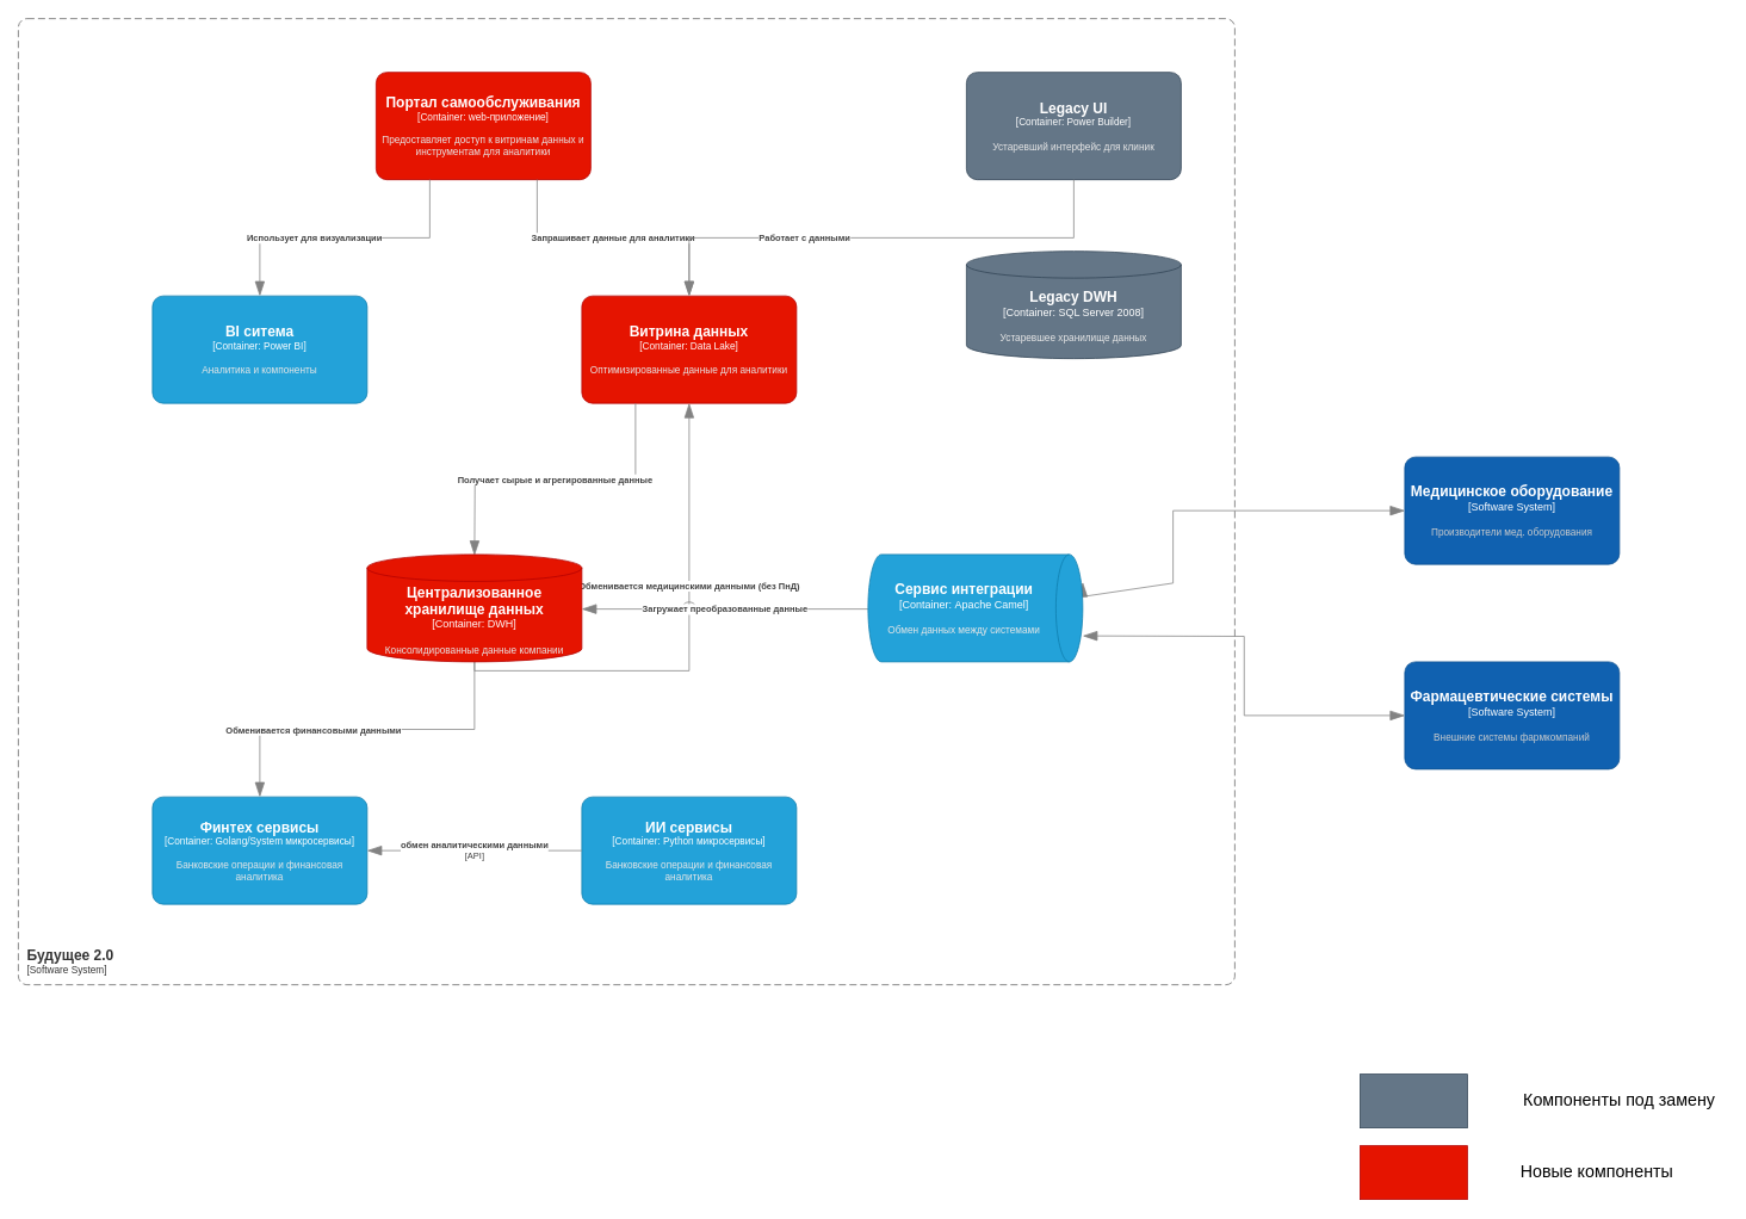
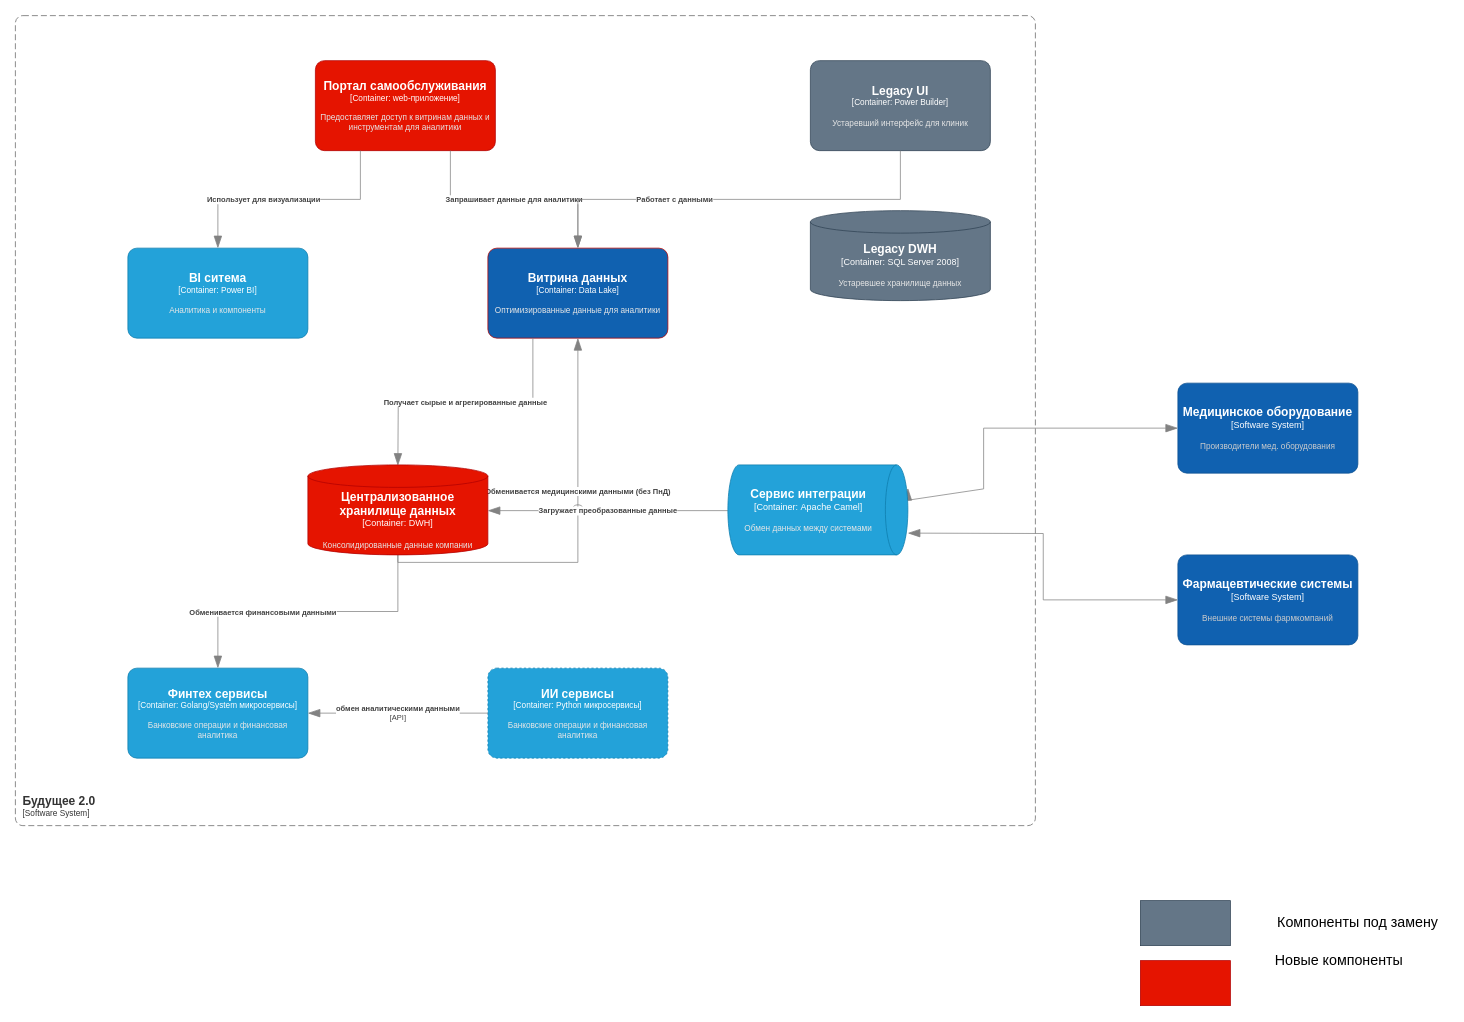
- <mxCell id="5" value="&lt;font style=&quot;font-size: 16px&quot;&gt;&lt;b&gt;Витрина данных&lt;/b&gt;&lt;/font&gt;&lt;div&gt;[Container: Data Lake]&lt;/div&gt;&lt;br&gt;&lt;div&gt;&lt;font style=&quot;font-size: 11px&quot;&gt;&lt;font color=&quot;#E6E6E6&quot;&gt;Оптимизированные данные для аналитики&lt;/font&gt;&lt;/div&gt;" style="rounded=1;whiteSpace=wrap;html=1;fontSize=11;labelBackgroundColor=none;fillColor=#e51400;fontColor=#ffffff;align=center;arcSize=10;strokeColor=#B20000;metaEdit=1;resizable=0;points=[[0.25,0,0],[0.5,0,0],[0.75,0,0],[1,0.25,0],[1,0.5,0],[1,0.75,0],[0.75,1,0],[0.5,1,0],[0.25,1,0],[0,0.75,0],[0,0.5,0],[0,0.25,0]];" vertex="1" parent="1"><mxGeometry x="650" y="330" width="240" height="120" as="geometry" /></mxCell>
+ <mxCell id="5" value="&lt;font style=&quot;font-size: 16px&quot;&gt;&lt;b&gt;Витрина данных&lt;/b&gt;&lt;/font&gt;&lt;div&gt;[Container: Data Lake]&lt;/div&gt;&lt;br&gt;&lt;div&gt;&lt;font style=&quot;font-size: 11px&quot;&gt;&lt;font color=&quot;#E6E6E6&quot;&gt;Оптимизированные данные для аналитики&lt;/font&gt;&lt;/div&gt;" style="rounded=1;whiteSpace=wrap;html=1;fontSize=11;labelBackgroundColor=none;fillColor=#1061b0;fontColor=#ffffff;align=center;arcSize=10;strokeColor=#B20000;metaEdit=1;resizable=0;points=[[0.25,0,0],[0.5,0,0],[0.75,0,0],[1,0.25,0],[1,0.5,0],[1,0.75,0],[0.75,1,0],[0.5,1,0],[0.25,1,0],[0,0.75,0],[0,0.5,0],[0,0.25,0]];" vertex="1" parent="1"><mxGeometry x="650" y="330" width="240" height="120" as="geometry" /></mxCell>
- <mxCell id="7" value="&lt;font style=&quot;font-size: 16px&quot;&gt;&lt;b&gt;ИИ сервисы&lt;/b&gt;&lt;/font&gt;&lt;div&gt;[Container: Python микросервисы]&lt;/div&gt;&lt;br&gt;&lt;div&gt;&lt;font style=&quot;font-size: 11px&quot;&gt;&lt;font color=&quot;#E6E6E6&quot;&gt;Банковские операции и финансовая аналитика&lt;/font&gt;&lt;/div&gt;" style="rounded=1;whiteSpace=wrap;html=1;fontSize=11;labelBackgroundColor=none;fillColor=#23A2D9;fontColor=#ffffff;align=center;arcSize=10;strokeColor=#0E7DAD;metaEdit=1;resizable=0;points=[[0.25,0,0],[0.5,0,0],[0.75,0,0],[1,0.25,0],[1,0.5,0],[1,0.75,0],[0.75,1,0],[0.5,1,0],[0.25,1,0],[0,0.75,0],[0,0.5,0],[0,0.25,0]];" vertex="1" parent="1"><mxGeometry x="650" y="890" width="240" height="120" as="geometry" /></mxCell>
+ <mxCell id="7" value="&lt;font style=&quot;font-size: 16px&quot;&gt;&lt;b&gt;ИИ сервисы&lt;/b&gt;&lt;/font&gt;&lt;div&gt;[Container: Python микросервисы]&lt;/div&gt;&lt;br&gt;&lt;div&gt;&lt;font style=&quot;font-size: 11px&quot;&gt;&lt;font color=&quot;#E6E6E6&quot;&gt;Банковские операции и финансовая аналитика&lt;/font&gt;&lt;/div&gt;" style="rounded=1;whiteSpace=wrap;html=1;fontSize=11;labelBackgroundColor=none;fillColor=#23A2D9;fontColor=#ffffff;align=center;arcSize=10;strokeColor=#0E7DAD;metaEdit=1;resizable=0;points=[[0.25,0,0],[0.5,0,0],[0.75,0,0],[1,0.25,0],[1,0.5,0],[1,0.75,0],[0.75,1,0],[0.5,1,0],[0.25,1,0],[0,0.75,0],[0,0.5,0],[0,0.25,0]];dashed=1;" vertex="1" parent="1"><mxGeometry x="650" y="890" width="240" height="120" as="geometry" /></mxCell>
- <mxCell id="26" value="Новые компоненты" style="text;html=1;align=center;verticalAlign=middle;whiteSpace=wrap;rounded=0;fontSize=19;" vertex="1" parent="1"><mxGeometry x="1690" y="1295" width="190" height="30" as="geometry" /></mxCell>
+ <mxCell id="26" value="Новые компоненты" style="text;html=1;align=center;verticalAlign=middle;whiteSpace=wrap;rounded=0;fontSize=19;" vertex="1" parent="1"><mxGeometry x="1690" y="1265" width="190" height="30" as="geometry" /></mxCell>
